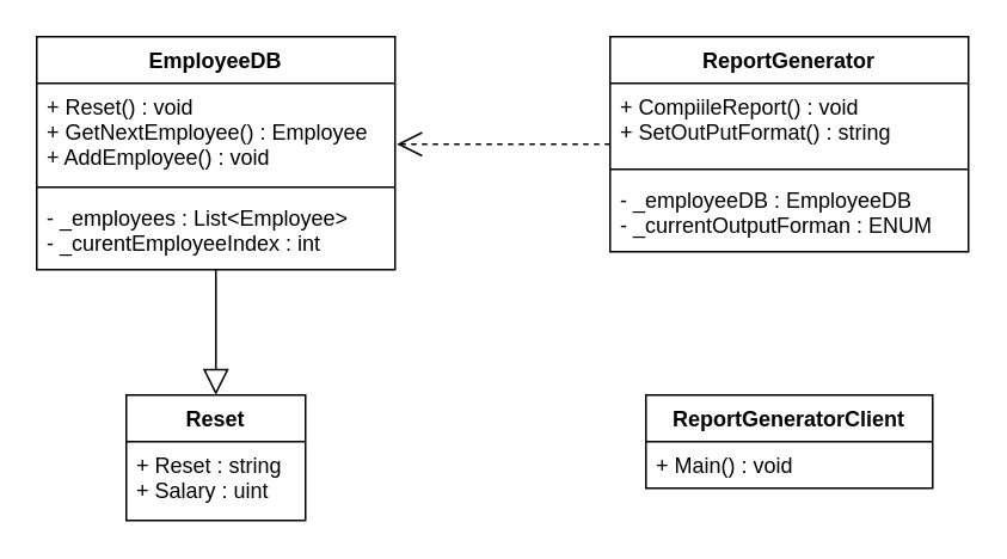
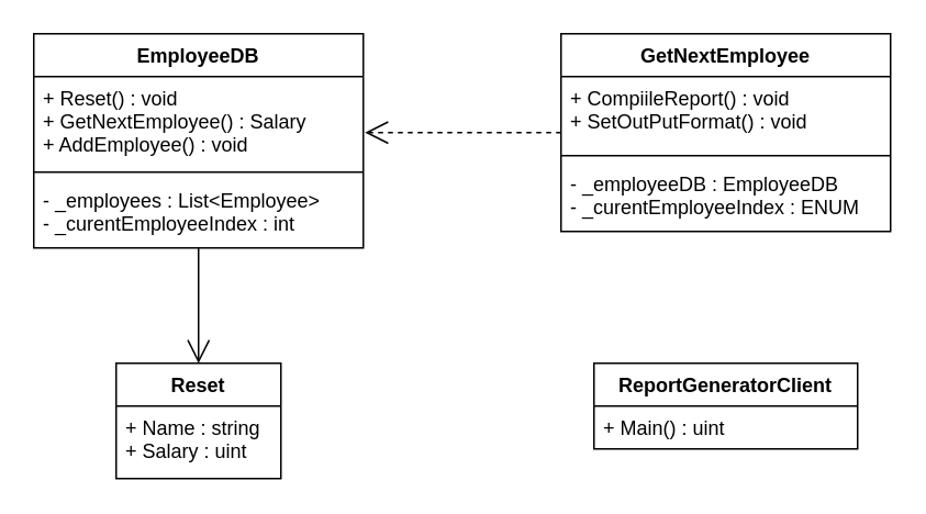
- <mxCell id="10" value="ReportGenerator" style="swimlane;fontStyle=1;align=center;verticalAlign=top;childLayout=stackLayout;horizontal=1;startSize=26;horizontalStack=0;resizeParent=1;resizeParentMax=0;resizeLast=0;collapsible=1;marginBottom=0;" vertex="1" parent="1"><mxGeometry x="340" y="20" width="200" height="120" as="geometry" /></mxCell>
+ <mxCell id="10" value="GetNextEmployee" style="swimlane;fontStyle=1;align=center;verticalAlign=top;childLayout=stackLayout;horizontal=1;startSize=26;horizontalStack=0;resizeParent=1;resizeParentMax=0;resizeLast=0;collapsible=1;marginBottom=0;" vertex="1" parent="1"><mxGeometry x="340" y="20" width="200" height="120" as="geometry" /></mxCell>
- <mxCell id="4" value="+ Reset() : void&#10;+ GetNextEmployee() : Employee&#10;+ AddEmployee() : void" style="text;strokeColor=none;fillColor=none;align=left;verticalAlign=top;spacingLeft=4;spacingRight=4;overflow=hidden;rotatable=0;points=[[0,0.5],[1,0.5]];portConstraint=eastwest;" vertex="1" parent="3"><mxGeometry y="26" width="200" height="54" as="geometry" /></mxCell>
+ <mxCell id="4" value="+ Reset() : void&#10;+ GetNextEmployee() : Salary&#10;+ AddEmployee() : void" style="text;strokeColor=none;fillColor=none;align=left;verticalAlign=top;spacingLeft=4;spacingRight=4;overflow=hidden;rotatable=0;points=[[0,0.5],[1,0.5]];portConstraint=eastwest;" vertex="1" parent="3"><mxGeometry y="26" width="200" height="54" as="geometry" /></mxCell>
- <mxCell id="11" value="+ CompiileReport() : void&#10;+ SetOutPutFormat() : string" style="text;strokeColor=none;fillColor=none;align=left;verticalAlign=top;spacingLeft=4;spacingRight=4;overflow=hidden;rotatable=0;points=[[0,0.5],[1,0.5]];portConstraint=eastwest;" vertex="1" parent="10"><mxGeometry y="26" width="200" height="44" as="geometry" /></mxCell>
+ <mxCell id="11" value="+ CompiileReport() : void&#10;+ SetOutPutFormat() : void" style="text;strokeColor=none;fillColor=none;align=left;verticalAlign=top;spacingLeft=4;spacingRight=4;overflow=hidden;rotatable=0;points=[[0,0.5],[1,0.5]];portConstraint=eastwest;" vertex="1" parent="10"><mxGeometry y="26" width="200" height="44" as="geometry" /></mxCell>
- <mxCell id="13" value="- _employeeDB : EmployeeDB&#10;- _currentOutputForman : ENUM" style="text;strokeColor=none;fillColor=none;align=left;verticalAlign=top;spacingLeft=4;spacingRight=4;overflow=hidden;rotatable=0;points=[[0,0.5],[1,0.5]];portConstraint=eastwest;" vertex="1" parent="10"><mxGeometry y="78" width="200" height="42" as="geometry" /></mxCell>
+ <mxCell id="13" value="- _employeeDB : EmployeeDB&#10;- _curentEmployeeIndex : ENUM" style="text;strokeColor=none;fillColor=none;align=left;verticalAlign=top;spacingLeft=4;spacingRight=4;overflow=hidden;rotatable=0;points=[[0,0.5],[1,0.5]];portConstraint=eastwest;" vertex="1" parent="10"><mxGeometry y="78" width="200" height="42" as="geometry" /></mxCell>
- <mxCell id="2" style="edgeStyle=orthogonalEdgeStyle;rounded=0;orthogonalLoop=1;jettySize=auto;html=1;entryX=0.5;entryY=0;entryDx=0;entryDy=0;endArrow=block;endFill=0;endSize=12;" edge="1" parent="1" source="3" target="7"><mxGeometry relative="1" as="geometry" /></mxCell>
+ <mxCell id="2" style="edgeStyle=orthogonalEdgeStyle;rounded=0;orthogonalLoop=1;jettySize=auto;html=1;entryX=0.5;entryY=0;entryDx=0;entryDy=0;endArrow=open;endFill=0;endSize=12;" edge="1" parent="1" source="3" target="7"><mxGeometry relative="1" as="geometry" /></mxCell>
- <mxCell id="8" value="+ Reset : string&#10;+ Salary : uint" style="text;strokeColor=none;fillColor=none;align=left;verticalAlign=top;spacingLeft=4;spacingRight=4;overflow=hidden;rotatable=0;points=[[0,0.5],[1,0.5]];portConstraint=eastwest;" vertex="1" parent="7"><mxGeometry y="26" width="100" height="44" as="geometry" /></mxCell>
+ <mxCell id="8" value="+ Name : string&#10;+ Salary : uint" style="text;strokeColor=none;fillColor=none;align=left;verticalAlign=top;spacingLeft=4;spacingRight=4;overflow=hidden;rotatable=0;points=[[0,0.5],[1,0.5]];portConstraint=eastwest;" vertex="1" parent="7"><mxGeometry y="26" width="100" height="44" as="geometry" /></mxCell>
- <mxCell id="15" value="+ Main() : void" style="text;strokeColor=none;fillColor=none;align=left;verticalAlign=top;spacingLeft=4;spacingRight=4;overflow=hidden;rotatable=0;points=[[0,0.5],[1,0.5]];portConstraint=eastwest;" vertex="1" parent="14"><mxGeometry y="26" width="160" height="26" as="geometry" /></mxCell>
+ <mxCell id="15" value="+ Main() : uint" style="text;strokeColor=none;fillColor=none;align=left;verticalAlign=top;spacingLeft=4;spacingRight=4;overflow=hidden;rotatable=0;points=[[0,0.5],[1,0.5]];portConstraint=eastwest;" vertex="1" parent="14"><mxGeometry y="26" width="160" height="26" as="geometry" /></mxCell>
